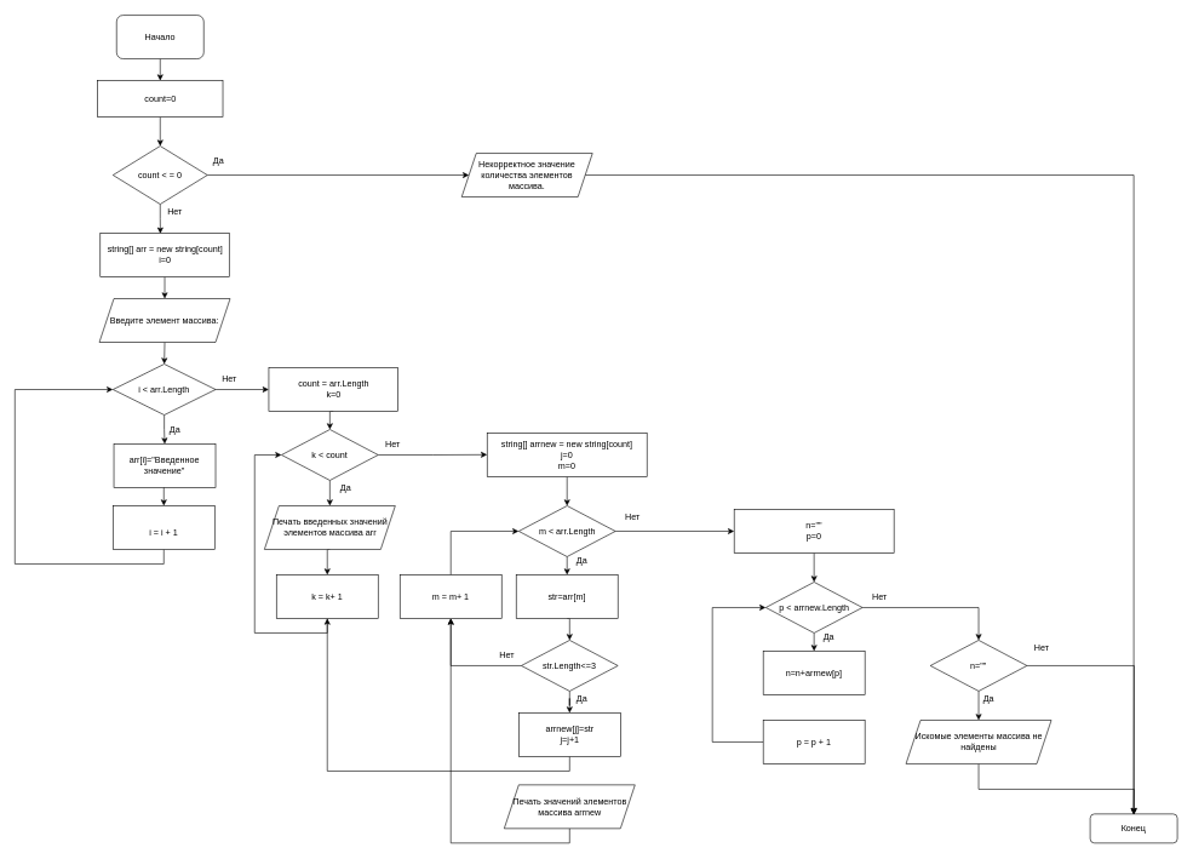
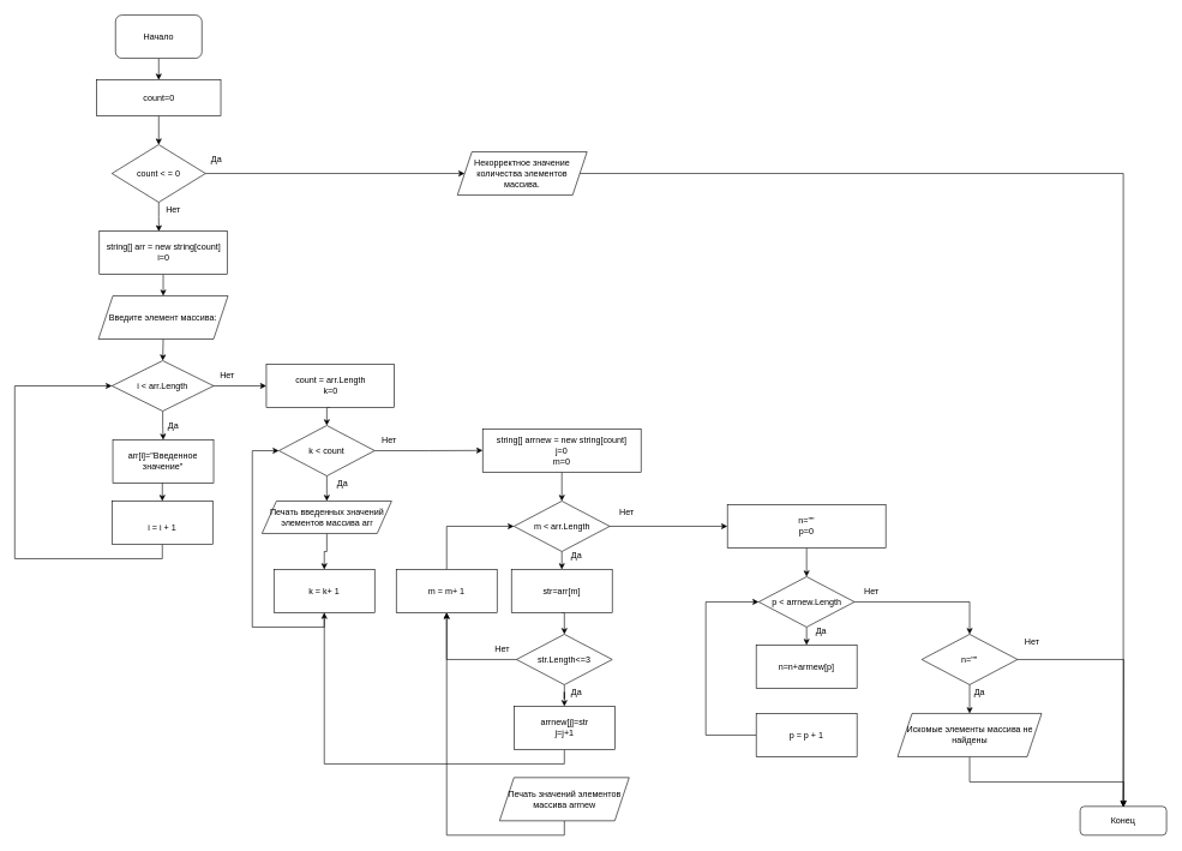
- <mxCell id="35" value="Печать введенных значений элементов массива arr" style="shape=parallelogram;perimeter=parallelogramPerimeter;whiteSpace=wrap;html=1;fixedSize=1;" vertex="1" parent="1"><mxGeometry x="363.5" y="695" width="180" height="60" as="geometry" /></mxCell>
+ <mxCell id="35" value="Печать введенных значений элементов массива arr" style="shape=parallelogram;perimeter=parallelogramPerimeter;whiteSpace=wrap;html=1;fixedSize=1;" vertex="1" parent="1"><mxGeometry x="363.5" y="695" width="180" height="45" as="geometry" /></mxCell>
